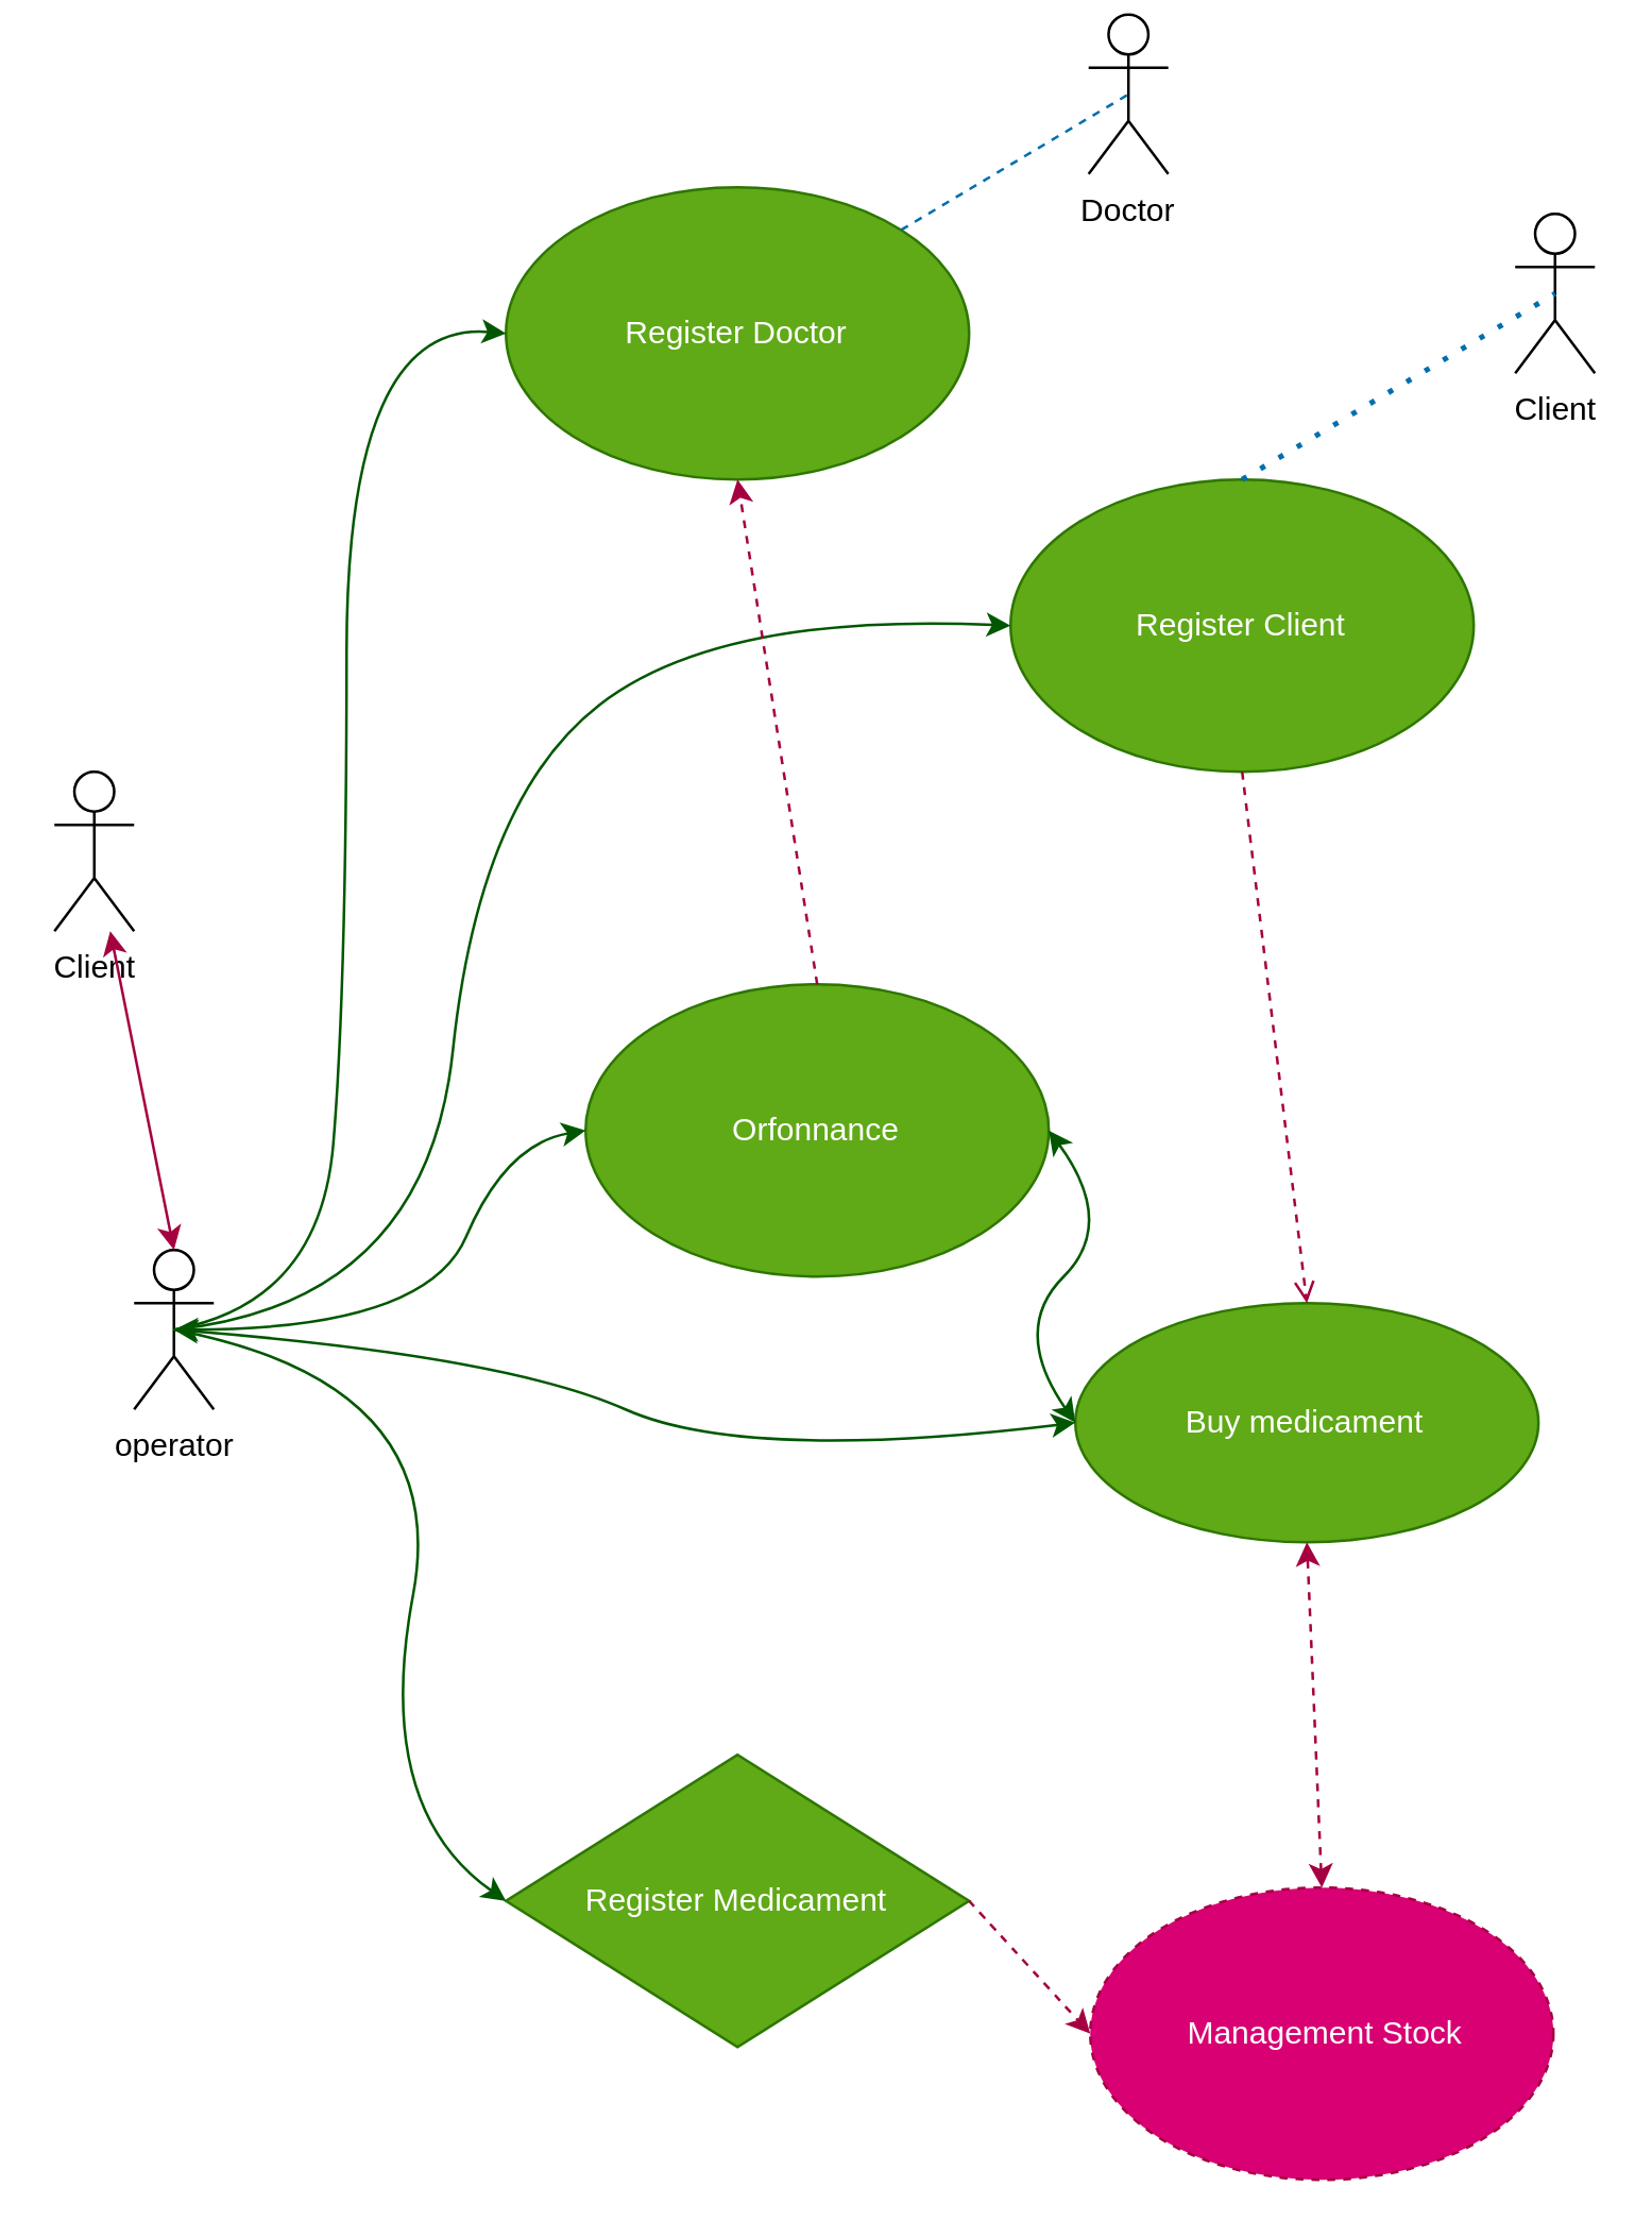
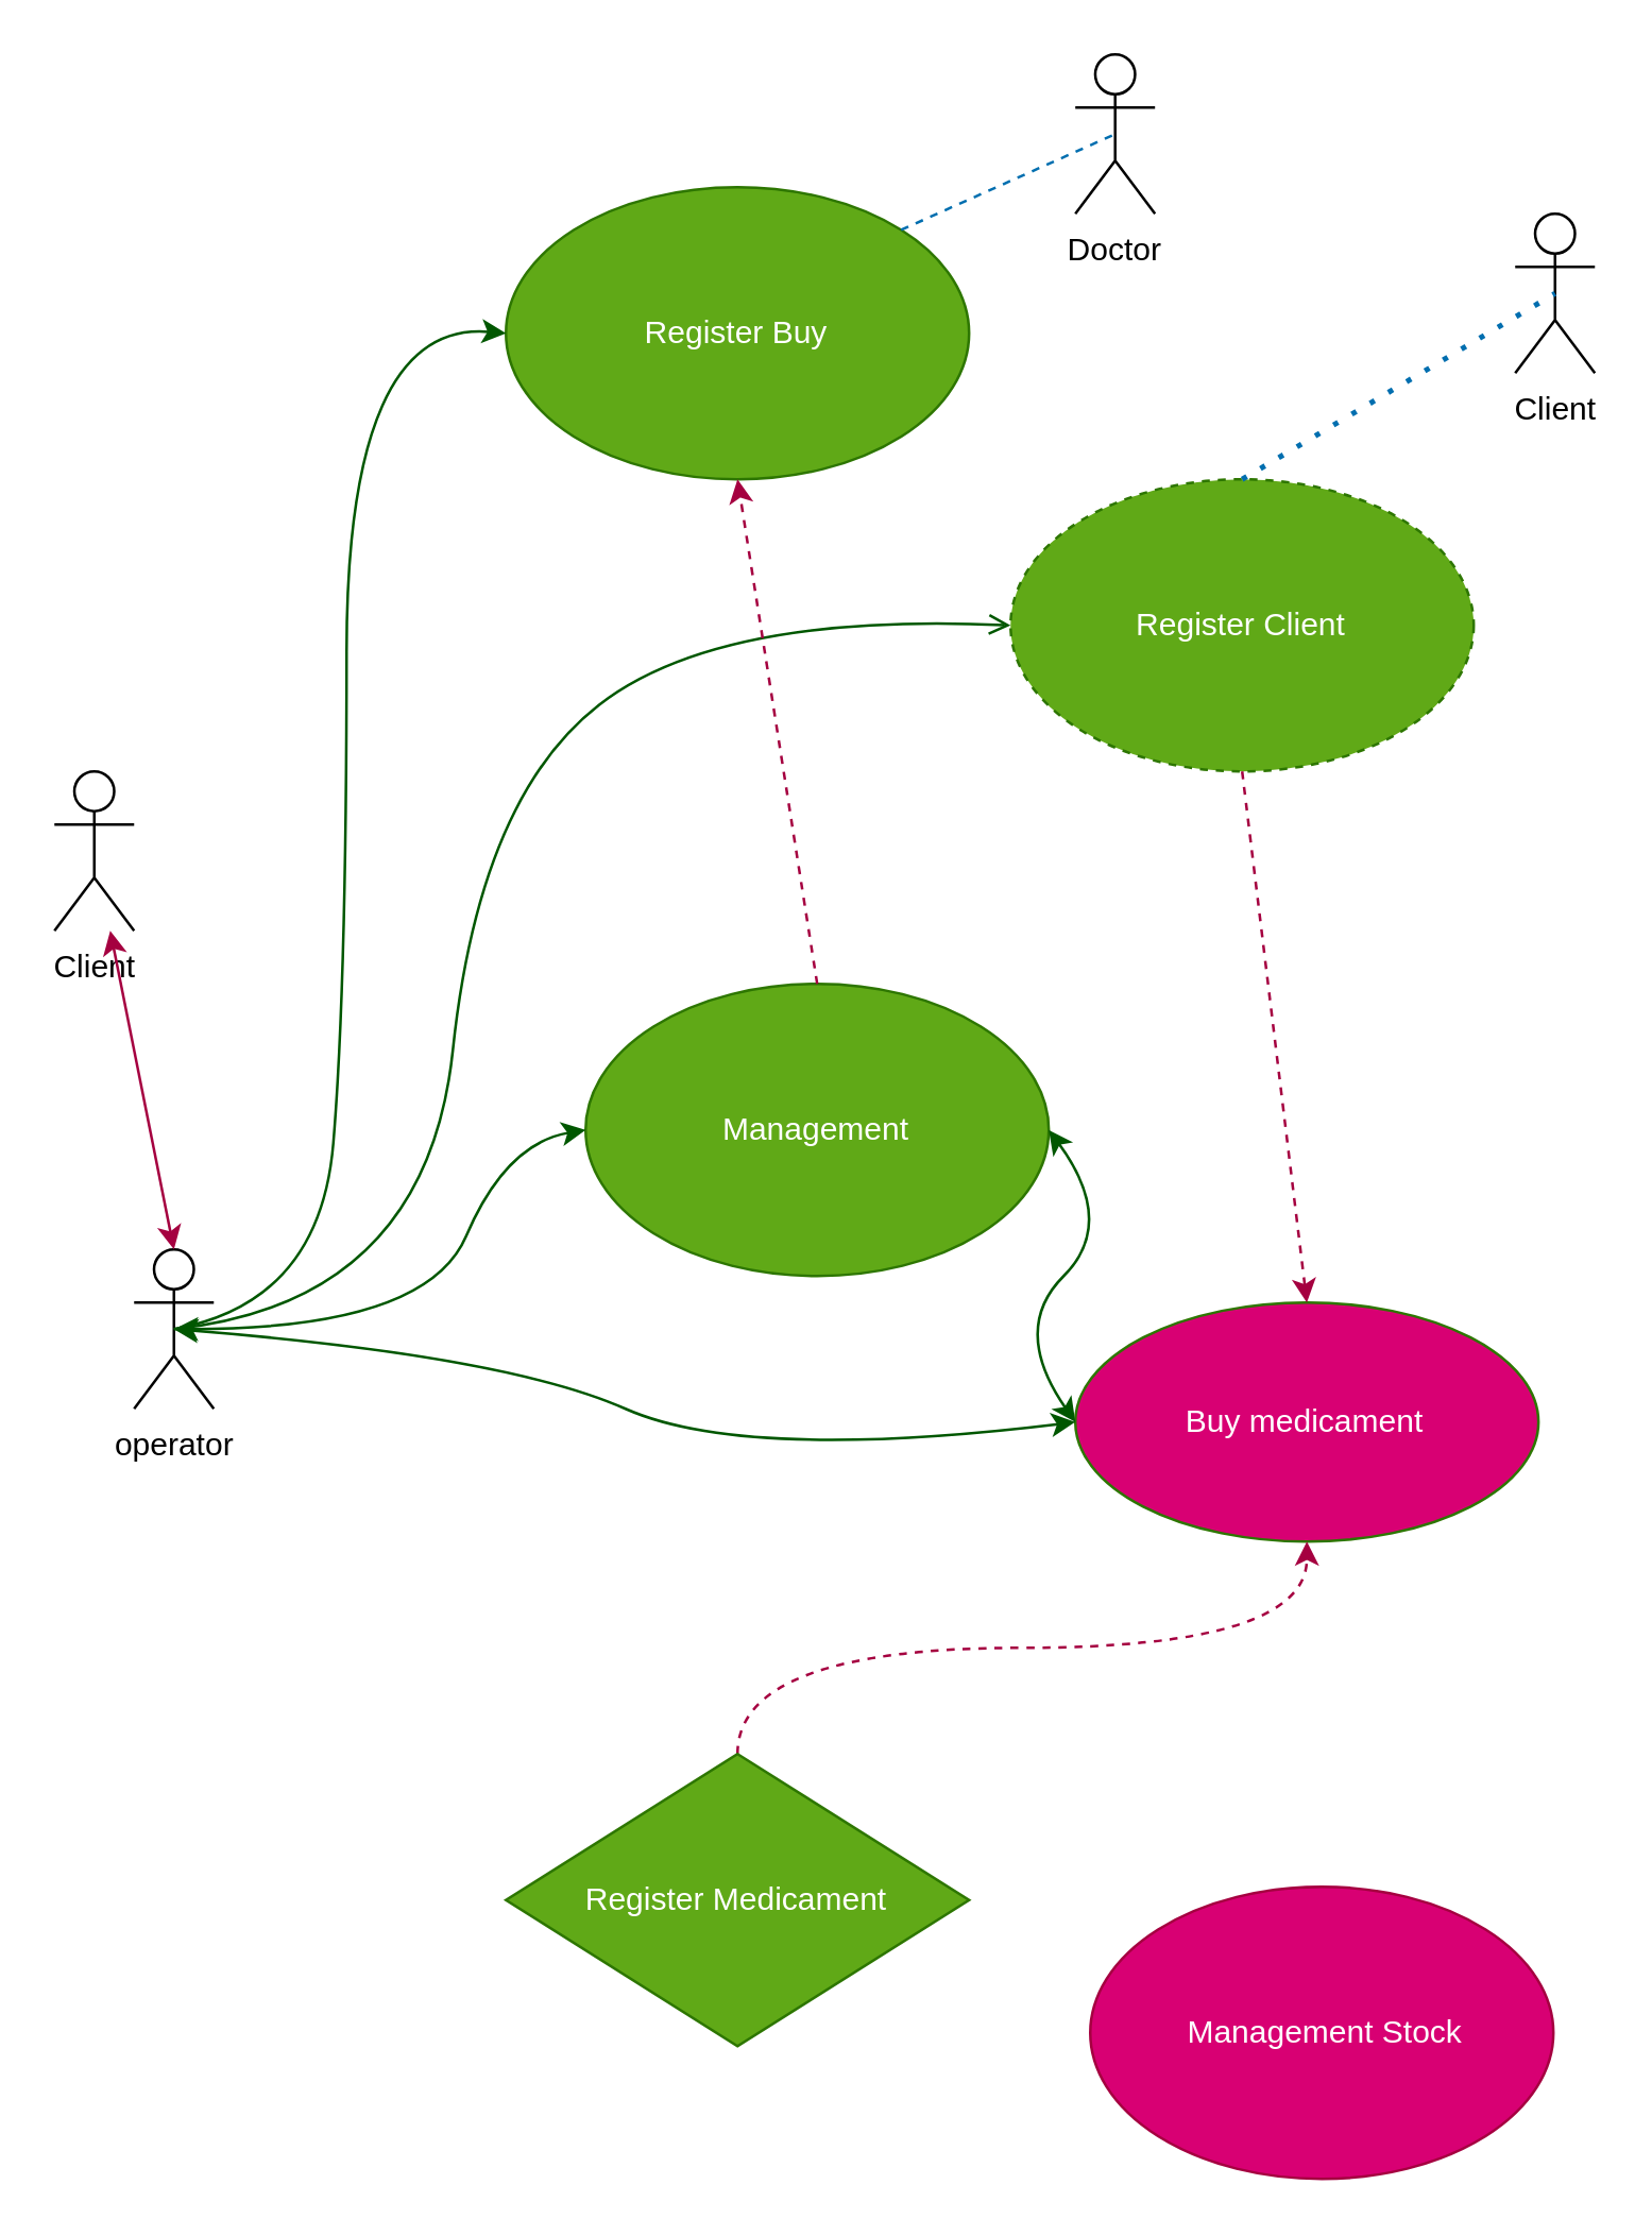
- <mxCell id="22" value="Doctor" style="shape=umlActor;verticalLabelPosition=bottom;verticalAlign=top;html=1;" vertex="1" parent="1"><mxGeometry x="409.38" y="5" width="30" height="60" as="geometry" /></mxCell>
+ <mxCell id="22" value="Doctor" style="shape=umlActor;verticalLabelPosition=bottom;verticalAlign=top;html=1;" vertex="1" parent="1"><mxGeometry x="404.38" y="20" width="30" height="60" as="geometry" /></mxCell>
- <mxCell id="17" value="Register Doctor" style="ellipse;whiteSpace=wrap;html=1;strokeColor=#2D7600;align=center;verticalAlign=middle;fontFamily=Helvetica;fontSize=12;fontColor=#ffffff;fillColor=#60a917;" vertex="1" parent="1"><mxGeometry x="190" y="70" width="174.38" height="110" as="geometry" /></mxCell>
+ <mxCell id="17" value="Register Buy" style="ellipse;whiteSpace=wrap;html=1;strokeColor=#2D7600;align=center;verticalAlign=middle;fontFamily=Helvetica;fontSize=12;fontColor=#ffffff;fillColor=#60a917;" vertex="1" parent="1"><mxGeometry x="190" y="70" width="174.38" height="110" as="geometry" /></mxCell>
- <mxCell id="19" value="" style="endArrow=classic;html=1;rounded=0;entryX=0;entryY=0.5;entryDx=0;entryDy=0;curved=1;exitX=0.5;exitY=0.5;exitDx=0;exitDy=0;exitPerimeter=0;fillColor=#008a00;strokeColor=#005700;" edge="1" parent="1" source="4" target="7"><mxGeometry width="50" height="50" relative="1" as="geometry"><mxPoint x="90" y="510" as="sourcePoint" /><mxPoint x="370" y="240" as="targetPoint" /><Array as="points"><mxPoint x="160" y="490" /><mxPoint x="180" y="300" /><mxPoint x="270" y="230" /></Array></mxGeometry></mxCell>
+ <mxCell id="19" value="" style="endArrow=open;html=1;rounded=0;entryX=0;entryY=0.5;entryDx=0;entryDy=0;curved=1;exitX=0.5;exitY=0.5;exitDx=0;exitDy=0;exitPerimeter=0;fillColor=#008a00;strokeColor=#005700;" edge="1" parent="1" source="4" target="7"><mxGeometry width="50" height="50" relative="1" as="geometry"><mxPoint x="90" y="510" as="sourcePoint" /><mxPoint x="370" y="240" as="targetPoint" /><Array as="points"><mxPoint x="160" y="490" /><mxPoint x="180" y="300" /><mxPoint x="270" y="230" /></Array></mxGeometry></mxCell>
- <mxCell id="7" value="Register Client" style="ellipse;whiteSpace=wrap;html=1;strokeColor=#2D7600;align=center;verticalAlign=middle;fontFamily=Helvetica;fontSize=12;fontColor=#ffffff;fillColor=#60a917;" vertex="1" parent="1"><mxGeometry x="380" y="180" width="174.38" height="110" as="geometry" /></mxCell>
+ <mxCell id="7" value="Register Client" style="ellipse;whiteSpace=wrap;html=1;strokeColor=#2D7600;align=center;verticalAlign=middle;fontFamily=Helvetica;fontSize=12;fontColor=#ffffff;fillColor=#60a917;dashed=1;" vertex="1" parent="1"><mxGeometry x="380" y="180" width="174.38" height="110" as="geometry" /></mxCell>
- <mxCell id="14" value="Orfonnance" style="ellipse;whiteSpace=wrap;html=1;strokeColor=#2D7600;align=center;verticalAlign=middle;fontFamily=Helvetica;fontSize=12;fontColor=#ffffff;fillColor=#60a917;" vertex="1" parent="1"><mxGeometry x="220" y="370" width="174.38" height="110" as="geometry" /></mxCell>
+ <mxCell id="14" value="Management" style="ellipse;whiteSpace=wrap;html=1;strokeColor=#2D7600;align=center;verticalAlign=middle;fontFamily=Helvetica;fontSize=12;fontColor=#ffffff;fillColor=#60a917;" vertex="1" parent="1"><mxGeometry x="220" y="370" width="174.38" height="110" as="geometry" /></mxCell>
- <mxCell id="8" value="" style="endArrow=open;html=1;rounded=0;entryX=0.5;entryY=0;entryDx=0;entryDy=0;exitX=0.5;exitY=1;exitDx=0;exitDy=0;curved=1;dashed=1;fillColor=#d80073;strokeColor=#A50040;" edge="1" parent="1" source="7" target="3"><mxGeometry width="50" height="50" relative="1" as="geometry"><mxPoint x="320" y="490" as="sourcePoint" /><mxPoint x="370" y="440" as="targetPoint" /></mxGeometry></mxCell>
+ <mxCell id="8" value="" style="endArrow=classic;html=1;rounded=0;entryX=0.5;entryY=0;entryDx=0;entryDy=0;exitX=0.5;exitY=1;exitDx=0;exitDy=0;curved=1;dashed=1;fillColor=#d80073;strokeColor=#A50040;" edge="1" parent="1" source="7" target="3"><mxGeometry width="50" height="50" relative="1" as="geometry"><mxPoint x="320" y="490" as="sourcePoint" /><mxPoint x="370" y="440" as="targetPoint" /></mxGeometry></mxCell>
- <mxCell id="3" value="Buy medicament" style="ellipse;whiteSpace=wrap;html=1;strokeColor=#2D7600;align=center;verticalAlign=middle;fontFamily=Helvetica;fontSize=12;fontColor=#ffffff;fillColor=#60a917;" vertex="1" parent="1"><mxGeometry x="404.38" y="490" width="174.38" height="90" as="geometry" /></mxCell>
+ <mxCell id="3" value="Buy medicament" style="ellipse;whiteSpace=wrap;html=1;strokeColor=#2D7600;align=center;verticalAlign=middle;fontFamily=Helvetica;fontSize=12;fontColor=#ffffff;fillColor=#d80073;" vertex="1" parent="1"><mxGeometry x="404.38" y="490" width="174.38" height="90" as="geometry" /></mxCell>
- <mxCell id="11" value="" style="endArrow=classic;html=1;rounded=0;entryX=0;entryY=0.5;entryDx=0;entryDy=0;curved=1;exitX=0.5;exitY=0.5;exitDx=0;exitDy=0;exitPerimeter=0;fillColor=#008a00;strokeColor=#005700;" edge="1" parent="1" source="4" target="10"><mxGeometry width="50" height="50" relative="1" as="geometry"><mxPoint x="120" y="670" as="sourcePoint" /><mxPoint x="170" y="620" as="targetPoint" /><Array as="points"><mxPoint x="170" y="520" /><mxPoint x="140" y="680" /></Array></mxGeometry></mxCell>
+ <mxCell id="9" style="edgeStyle=orthogonalEdgeStyle;rounded=0;orthogonalLoop=1;jettySize=auto;html=1;exitX=0.5;exitY=0;exitDx=0;exitDy=0;entryX=0.5;entryY=1;entryDx=0;entryDy=0;curved=1;dashed=1;fillColor=#d80073;strokeColor=#A50040;" edge="1" parent="1" source="10" target="3"><mxGeometry relative="1" as="geometry" /></mxCell>
- <mxCell id="21" value="" style="endArrow=classic;startArrow=classic;html=1;rounded=0;entryX=0.5;entryY=1;entryDx=0;entryDy=0;exitX=0.5;exitY=0;exitDx=0;exitDy=0;dashed=1;curved=1;fillColor=#d80073;strokeColor=#A50040;" edge="1" parent="1" source="13" target="3"><mxGeometry width="50" height="50" relative="1" as="geometry"><mxPoint x="510" y="690" as="sourcePoint" /><mxPoint x="560" y="640" as="targetPoint" /></mxGeometry></mxCell>
- <mxCell id="12" value="" style="endArrow=classic;html=1;rounded=0;exitX=1;exitY=0.5;exitDx=0;exitDy=0;entryX=0;entryY=0.5;entryDx=0;entryDy=0;dashed=1;curved=1;fillColor=#d80073;strokeColor=#A50040;" edge="1" parent="1" source="10" target="13"><mxGeometry width="50" height="50" relative="1" as="geometry"><mxPoint x="364.38" y="700" as="sourcePoint" /><mxPoint x="390" y="620" as="targetPoint" /></mxGeometry></mxCell>
- <mxCell id="13" value="&amp;nbsp;Management Stock" style="ellipse;whiteSpace=wrap;html=1;strokeColor=#A50040;align=center;verticalAlign=middle;fontFamily=Helvetica;fontSize=12;fontColor=#ffffff;fillColor=#d80073;dashed=1;" vertex="1" parent="1"><mxGeometry x="410" y="710" width="174.38" height="110" as="geometry" /></mxCell>
+ <mxCell id="13" value="&amp;nbsp;Management Stock" style="ellipse;whiteSpace=wrap;html=1;strokeColor=#A50040;align=center;verticalAlign=middle;fontFamily=Helvetica;fontSize=12;fontColor=#ffffff;fillColor=#d80073;" vertex="1" parent="1"><mxGeometry x="410" y="710" width="174.38" height="110" as="geometry" /></mxCell>
